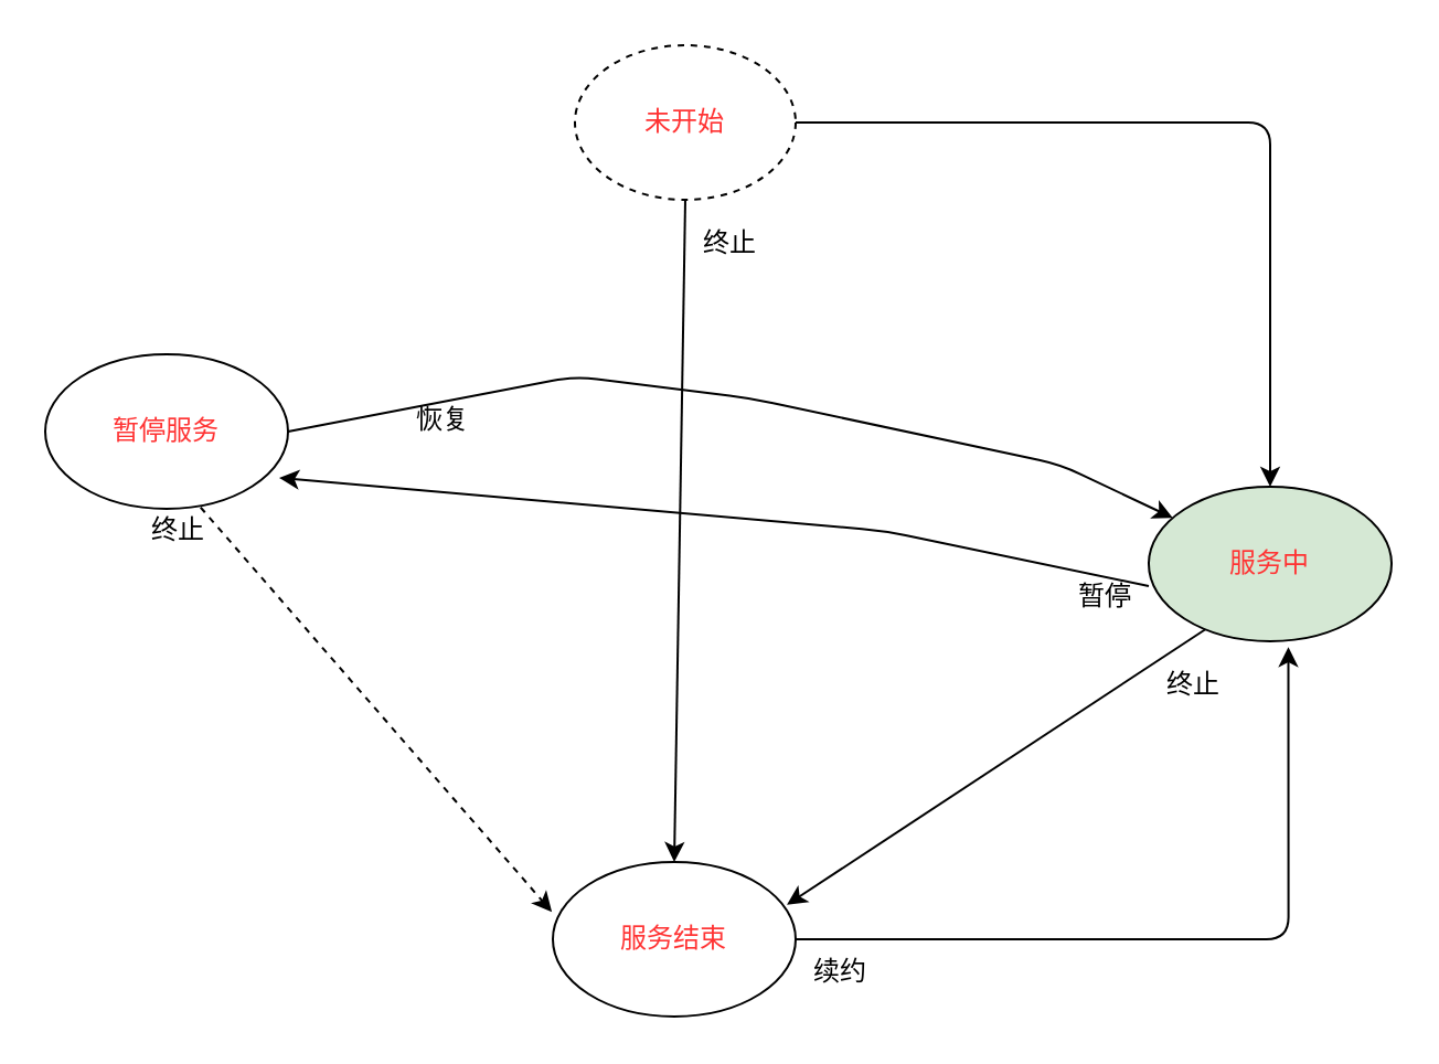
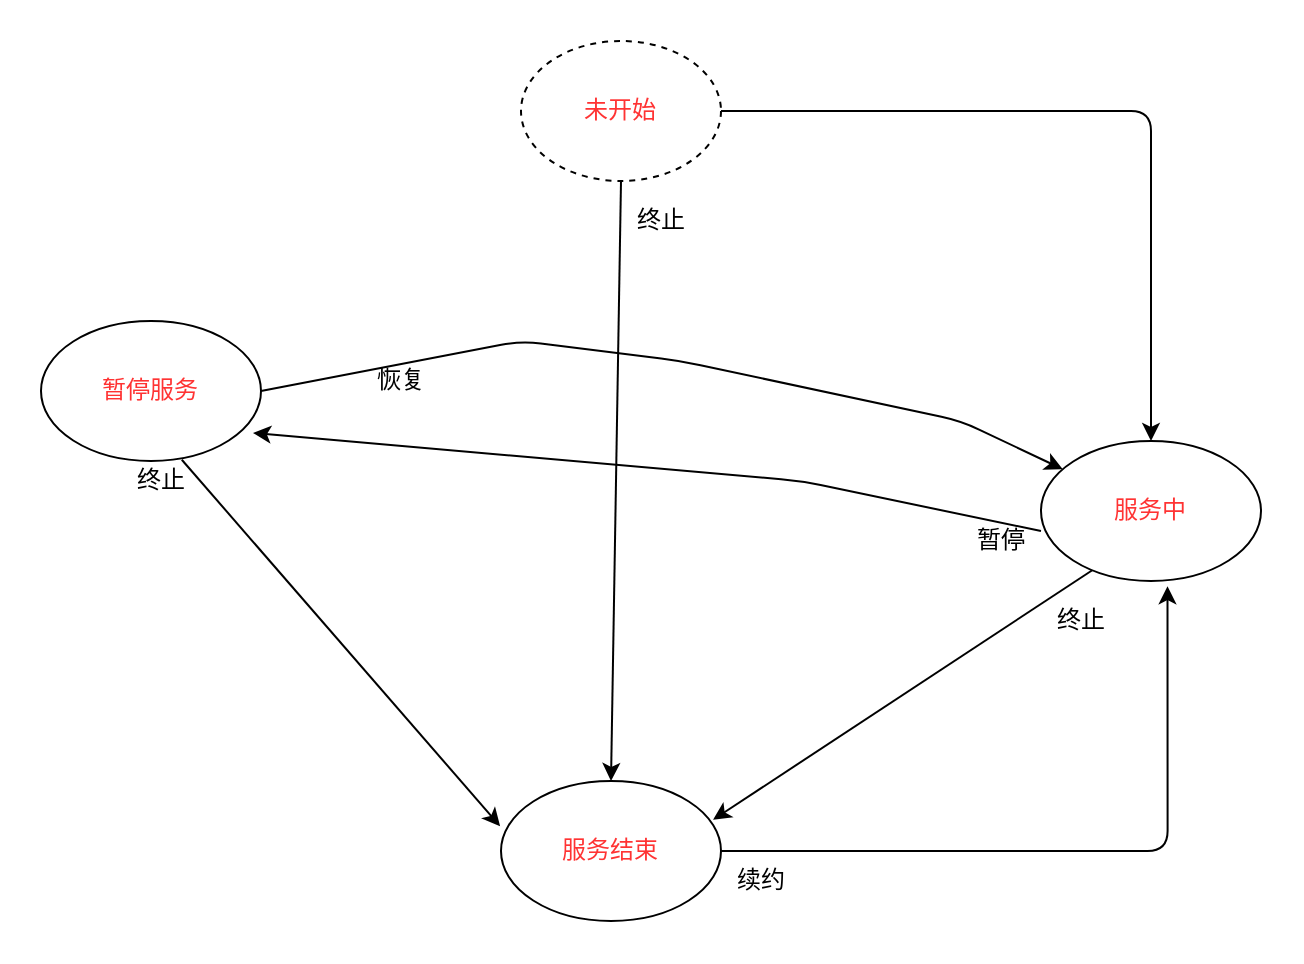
- <mxCell id="5" value="&lt;font color=&quot;#ff3333&quot;&gt;服务中&lt;/font&gt;" style="ellipse;whiteSpace=wrap;html=1;fillColor=#d5e8d4;" vertex="1" parent="1"><mxGeometry x="520" y="220" width="110" height="70" as="geometry" /></mxCell>
+ <mxCell id="5" value="&lt;font color=&quot;#ff3333&quot;&gt;服务中&lt;/font&gt;" style="ellipse;whiteSpace=wrap;html=1;" vertex="1" parent="1"><mxGeometry x="520" y="220" width="110" height="70" as="geometry" /></mxCell>
- <mxCell id="7" value="" style="endArrow=classic;html=1;exitX=0.64;exitY=0.991;exitDx=0;exitDy=0;exitPerimeter=0;entryX=-0.004;entryY=0.323;entryDx=0;entryDy=0;entryPerimeter=0;dashed=1;" edge="1" parent="1" source="4" target="3"><mxGeometry width="50" height="50" relative="1" as="geometry"><mxPoint x="350" y="300" as="sourcePoint" /><mxPoint x="400" y="250" as="targetPoint" /></mxGeometry></mxCell>
+ <mxCell id="7" value="" style="endArrow=classic;html=1;exitX=0.64;exitY=0.991;exitDx=0;exitDy=0;exitPerimeter=0;entryX=-0.004;entryY=0.323;entryDx=0;entryDy=0;entryPerimeter=0;" edge="1" parent="1" source="4" target="3"><mxGeometry width="50" height="50" relative="1" as="geometry"><mxPoint x="350" y="300" as="sourcePoint" /><mxPoint x="400" y="250" as="targetPoint" /></mxGeometry></mxCell>
